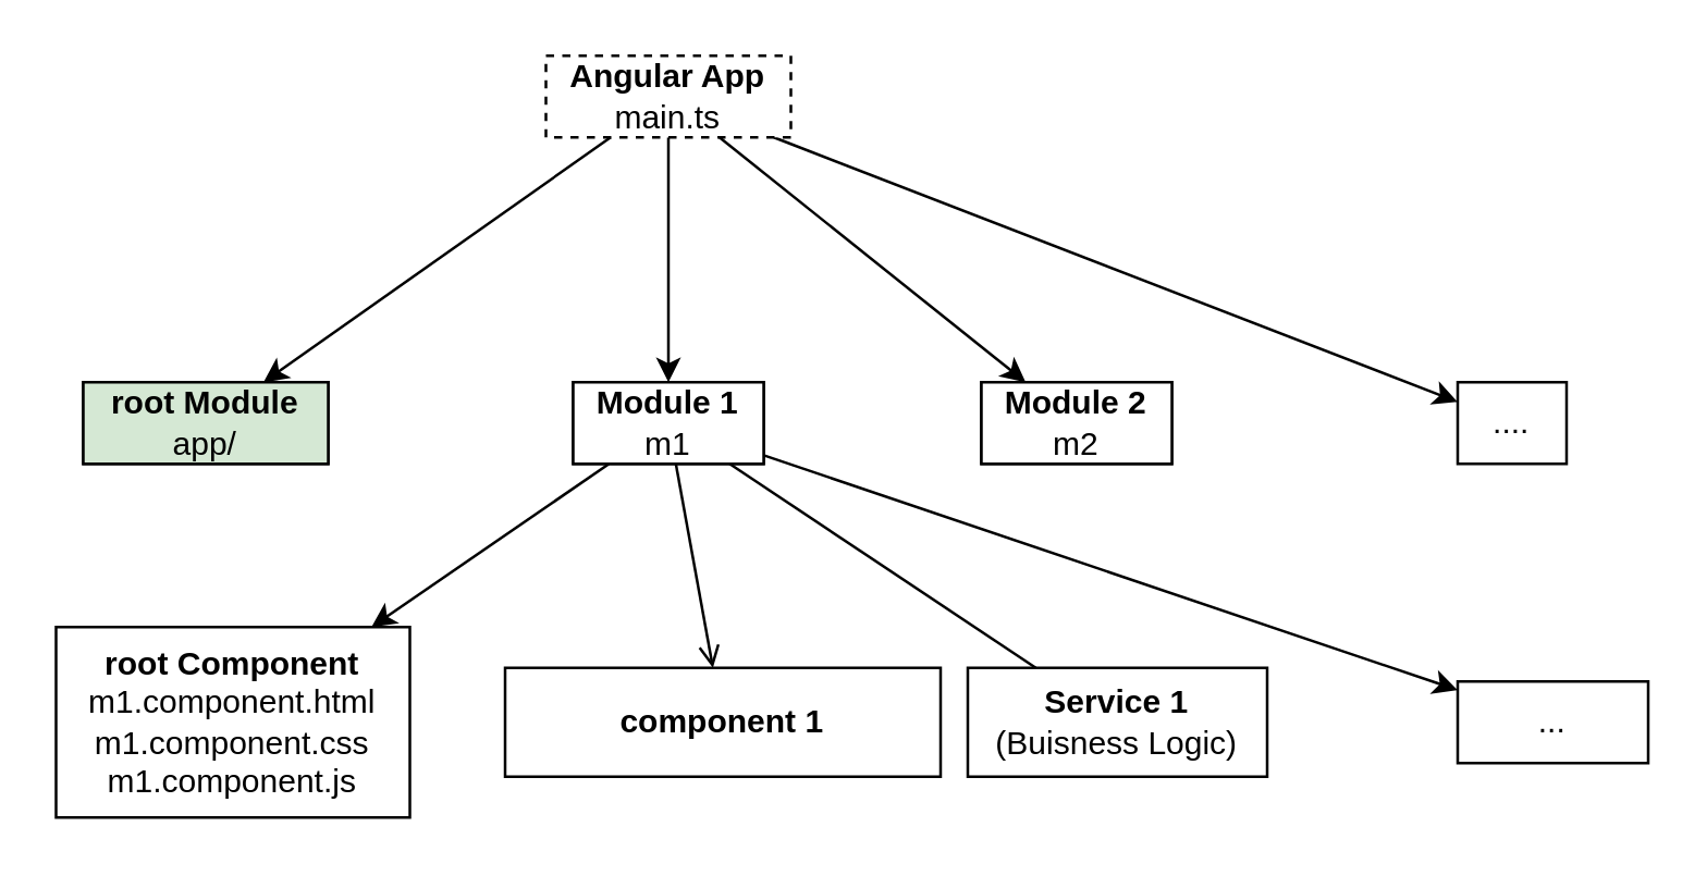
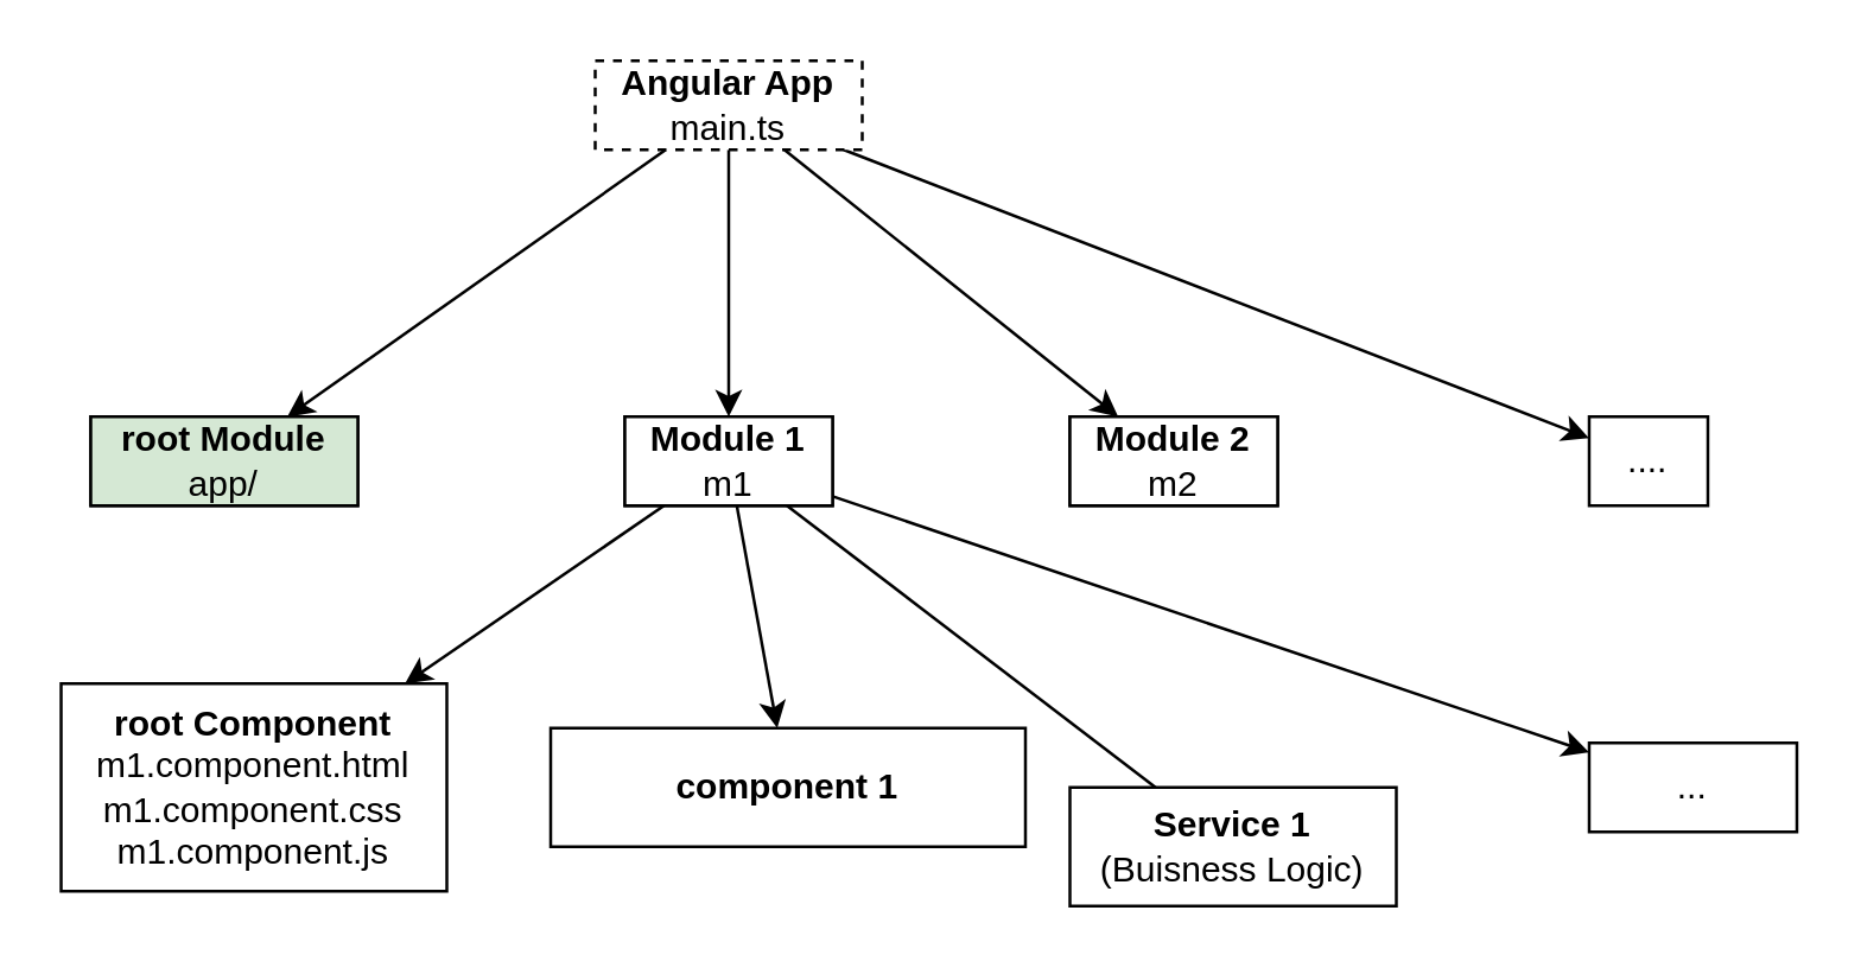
- <mxCell id="13" value="" style="edgeStyle=none;rounded=0;orthogonalLoop=1;jettySize=auto;html=1;endArrow=open;" edge="1" parent="1" source="16" target="19"><mxGeometry relative="1" as="geometry" /></mxCell>
+ <mxCell id="13" value="" style="edgeStyle=none;rounded=0;orthogonalLoop=1;jettySize=auto;html=1;" edge="1" parent="1" source="16" target="19"><mxGeometry relative="1" as="geometry" /></mxCell>
- <mxCell id="21" value="&lt;b&gt;Service 1&lt;br&gt;&lt;/b&gt;(Buisness Logic)" style="rounded=0;whiteSpace=wrap;html=1;" vertex="1" parent="1"><mxGeometry x="355" y="245" width="110" height="40" as="geometry" /></mxCell>
+ <mxCell id="21" value="&lt;b&gt;Service 1&lt;br&gt;&lt;/b&gt;(Buisness Logic)" style="rounded=0;whiteSpace=wrap;html=1;" vertex="1" parent="1"><mxGeometry x="360" y="265" width="110" height="40" as="geometry" /></mxCell>
